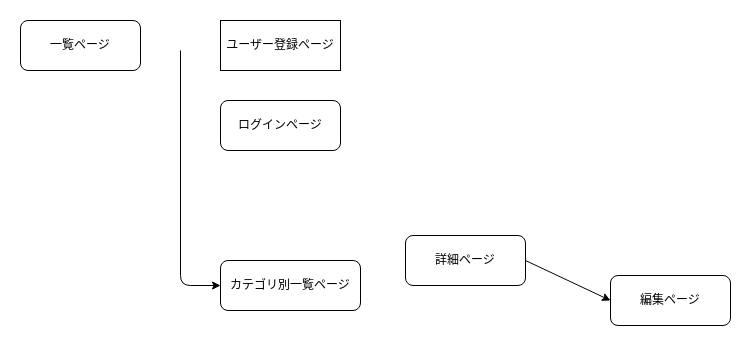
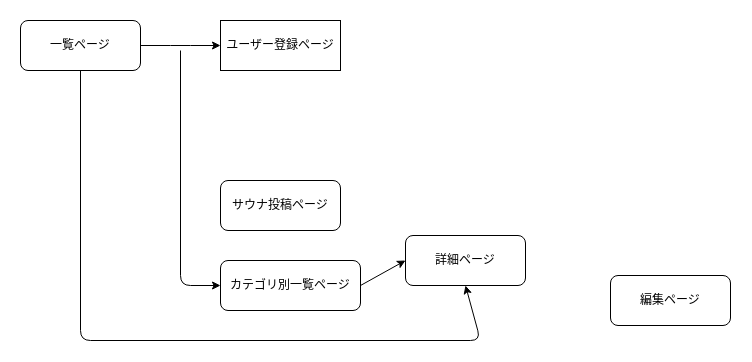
+ <mxCell id="2" style="edgeStyle=none;html=1;exitX=1;exitY=0.5;exitDx=0;exitDy=0;entryX=0;entryY=0.5;entryDx=0;entryDy=0;" edge="1" parent="1" source="4" target="5"><mxGeometry relative="1" as="geometry"><Array as="points"><mxPoint x="180" y="45" /></Array></mxGeometry></mxCell>
- <mxCell id="12" value="ログインページ" style="rounded=1;whiteSpace=wrap;html=1;" vertex="1" parent="1"><mxGeometry x="220" y="100" width="120" height="50" as="geometry" /></mxCell>
+ <mxCell id="6" value="サウナ投稿ページ" style="rounded=1;whiteSpace=wrap;html=1;" vertex="1" parent="1"><mxGeometry x="220" y="180" width="120" height="50" as="geometry" /></mxCell>
+ <mxCell id="10" style="edgeStyle=none;html=1;exitX=1;exitY=0.5;exitDx=0;exitDy=0;entryX=0;entryY=0.5;entryDx=0;entryDy=0;" edge="1" parent="1" source="11" target="9"><mxGeometry relative="1" as="geometry" /></mxCell>
- <mxCell id="8" style="edgeStyle=none;html=1;exitX=1;exitY=0.5;exitDx=0;exitDy=0;entryX=0;entryY=0.5;entryDx=0;entryDy=0;" edge="1" parent="1" source="9" target="7"><mxGeometry relative="1" as="geometry" /></mxCell>
+ <mxCell id="3" style="edgeStyle=none;html=1;exitX=0.5;exitY=1;exitDx=0;exitDy=0;entryX=0.5;entryY=1;entryDx=0;entryDy=0;" edge="1" parent="1" source="4" target="9"><mxGeometry relative="1" as="geometry"><Array as="points"><mxPoint x="80" y="340" /><mxPoint x="480" y="340" /></Array></mxGeometry></mxCell>
